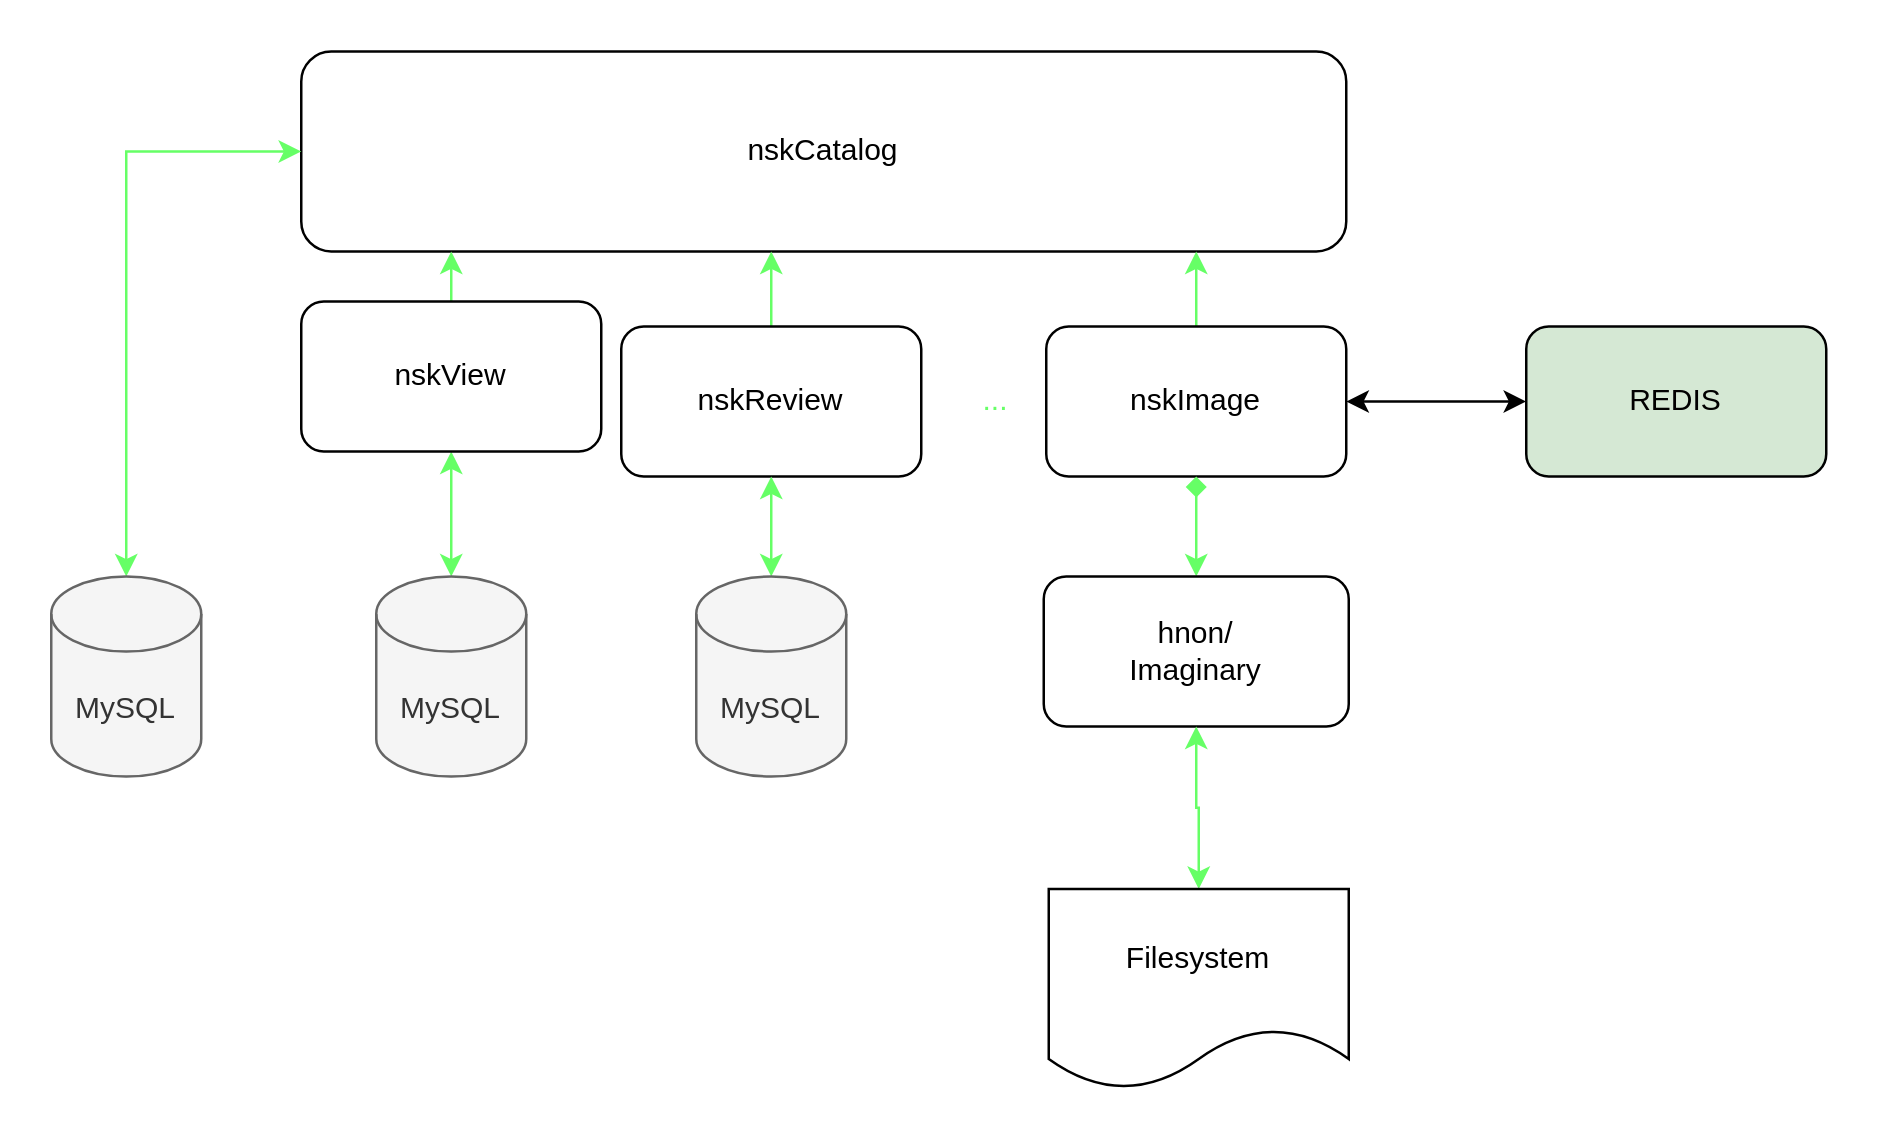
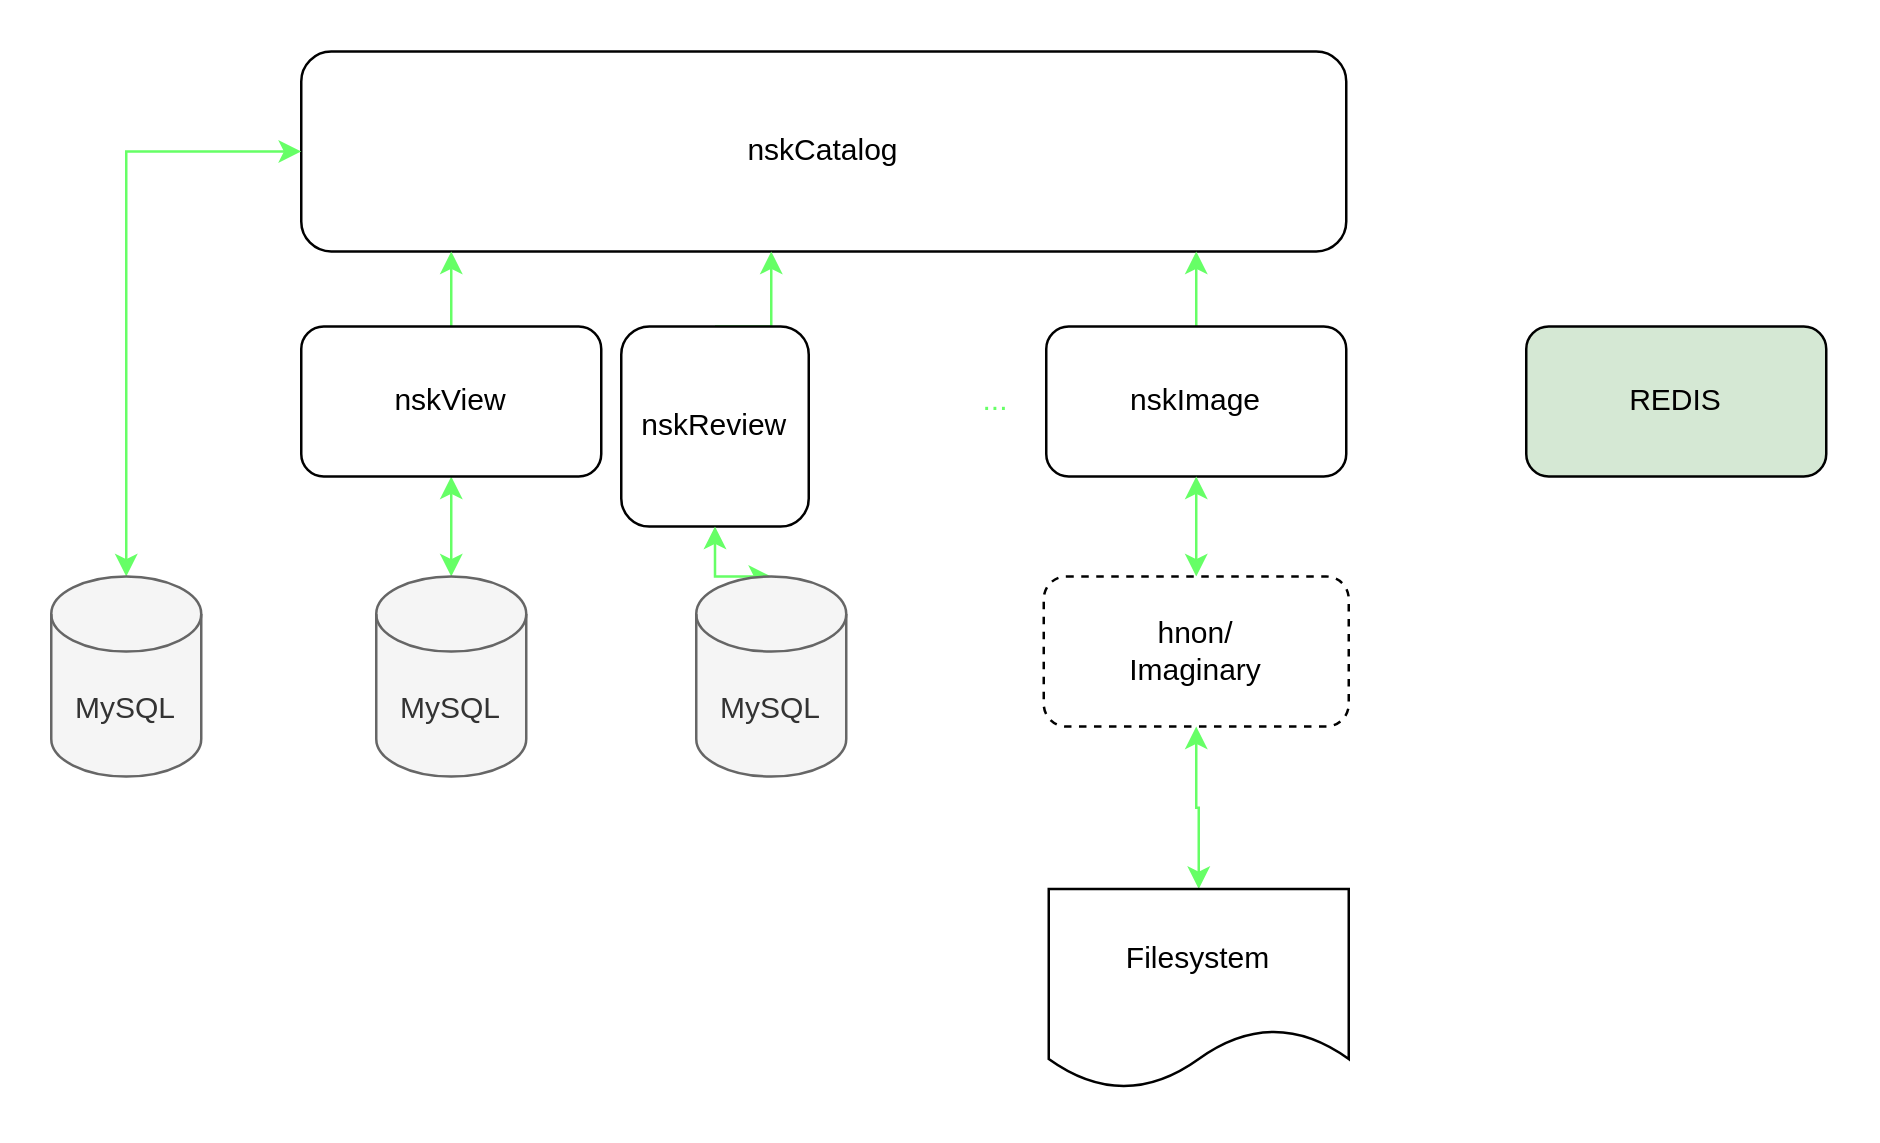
- <mxCell id="6" value="nskView" style="rounded=1;whiteSpace=wrap;html=1;" vertex="1" parent="1"><mxGeometry x="120" y="120" width="120" height="60" as="geometry" /></mxCell>
+ <mxCell id="6" value="nskView" style="rounded=1;whiteSpace=wrap;html=1;" vertex="1" parent="1"><mxGeometry x="120" y="130" width="120" height="60" as="geometry" /></mxCell>
- <mxCell id="8" value="nskReview" style="rounded=1;whiteSpace=wrap;html=1;" vertex="1" parent="1"><mxGeometry x="248" y="130" width="120" height="60" as="geometry" /></mxCell>
+ <mxCell id="8" value="nskReview" style="rounded=1;whiteSpace=wrap;html=1;" vertex="1" parent="1"><mxGeometry x="248" y="130" width="75" height="80" as="geometry" /></mxCell>
- <mxCell id="10" style="edgeStyle=orthogonalEdgeStyle;rounded=0;orthogonalLoop=1;jettySize=auto;html=1;exitX=1;exitY=0.5;exitDx=0;exitDy=0;startArrow=classic;startFill=1;" edge="1" parent="1" source="11" target="17"><mxGeometry relative="1" as="geometry" /></mxCell>
- <mxCell id="18" style="edgeStyle=orthogonalEdgeStyle;rounded=0;orthogonalLoop=1;jettySize=auto;html=1;exitX=0.5;exitY=0;exitDx=0;exitDy=0;entryX=0.5;entryY=1;entryDx=0;entryDy=0;startArrow=classic;startFill=1;strokeColor=#66FF66;endArrow=diamond;" edge="1" parent="1" source="19" target="11"><mxGeometry relative="1" as="geometry" /></mxCell>
+ <mxCell id="18" style="edgeStyle=orthogonalEdgeStyle;rounded=0;orthogonalLoop=1;jettySize=auto;html=1;exitX=0.5;exitY=0;exitDx=0;exitDy=0;entryX=0.5;entryY=1;entryDx=0;entryDy=0;startArrow=classic;startFill=1;strokeColor=#66FF66;" edge="1" parent="1" source="19" target="11"><mxGeometry relative="1" as="geometry" /></mxCell>
- <mxCell id="19" value="hnon/&lt;br&gt;Imaginary" style="rounded=1;whiteSpace=wrap;html=1;" vertex="1" parent="1"><mxGeometry x="417" y="230" width="122" height="60" as="geometry" /></mxCell>
+ <mxCell id="19" value="hnon/&lt;br&gt;Imaginary" style="rounded=1;whiteSpace=wrap;html=1;dashed=1;" vertex="1" parent="1"><mxGeometry x="417" y="230" width="122" height="60" as="geometry" /></mxCell>
